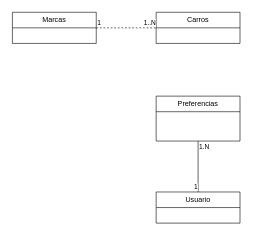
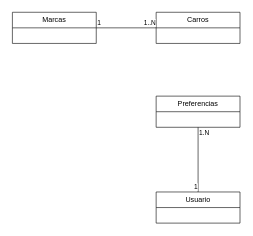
- <mxCell id="6" value="" style="endArrow=none;html=1;edgeStyle=orthogonalEdgeStyle;rounded=0;dashed=1;" edge="1" parent="1" source="2" target="3"><mxGeometry relative="1" as="geometry"><mxPoint x="220" y="170" as="sourcePoint" /><mxPoint x="380" y="170" as="targetPoint" /></mxGeometry></mxCell>
+ <mxCell id="6" value="" style="endArrow=none;html=1;edgeStyle=orthogonalEdgeStyle;rounded=0;" edge="1" parent="1" source="2" target="3"><mxGeometry relative="1" as="geometry"><mxPoint x="220" y="170" as="sourcePoint" /><mxPoint x="380" y="170" as="targetPoint" /></mxGeometry></mxCell>
- <mxCell id="4" value="Preferencias" style="swimlane;fontStyle=0;childLayout=stackLayout;horizontal=1;startSize=26;fillColor=none;horizontalStack=0;resizeParent=1;resizeParentMax=0;resizeLast=0;collapsible=1;marginBottom=0;whiteSpace=wrap;html=1;" vertex="1" parent="1"><mxGeometry x="260" y="160" width="140" height="75" as="geometry" /></mxCell>
+ <mxCell id="4" value="Preferencias" style="swimlane;fontStyle=0;childLayout=stackLayout;horizontal=1;startSize=26;fillColor=none;horizontalStack=0;resizeParent=1;resizeParentMax=0;resizeLast=0;collapsible=1;marginBottom=0;whiteSpace=wrap;html=1;" vertex="1" parent="1"><mxGeometry x="260" y="160" width="140" height="52" as="geometry" /></mxCell>
